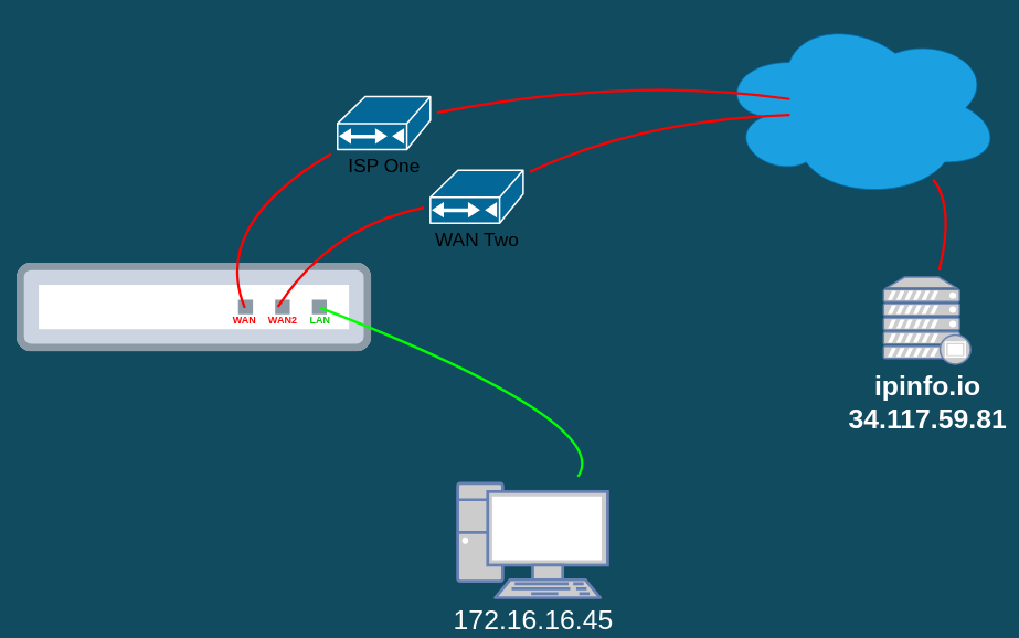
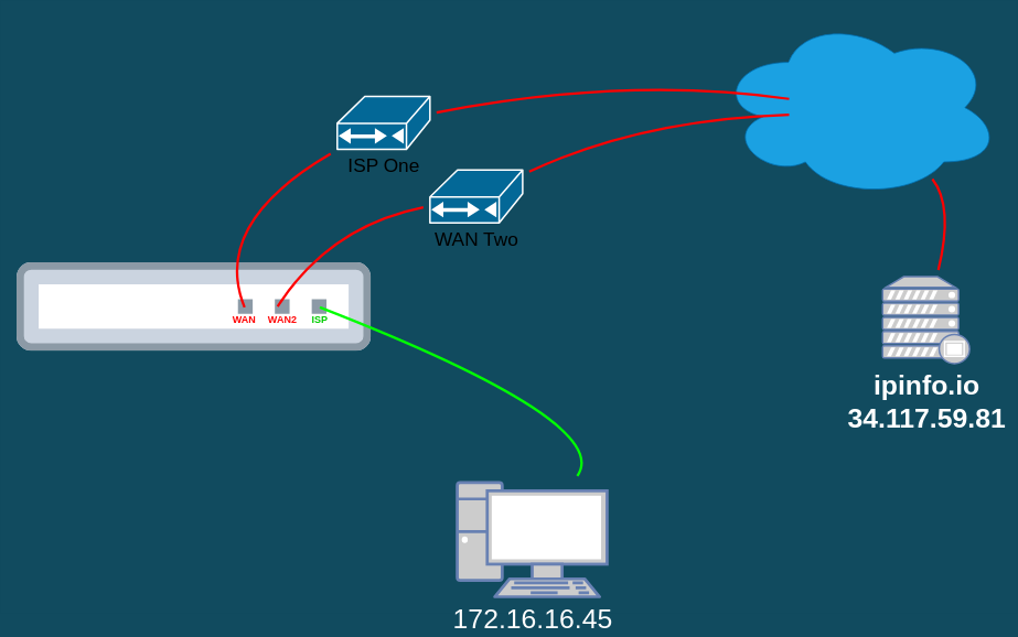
- <mxCell id="8" value="LAN" style="text;strokeColor=none;fillColor=none;html=1;align=center;verticalAlign=middle;whiteSpace=wrap;rounded=0;hachureGap=4;fontColor=#00CC00;fontStyle=1" parent="3" vertex="1"><mxGeometry x="336" y="54" width="60" height="30" as="geometry" /></mxCell>
+ <mxCell id="8" value="ISP" style="text;strokeColor=none;fillColor=none;html=1;align=center;verticalAlign=middle;whiteSpace=wrap;rounded=0;hachureGap=4;fontColor=#00CC00;fontStyle=1" parent="3" vertex="1"><mxGeometry x="336" y="54" width="60" height="30" as="geometry" /></mxCell>
